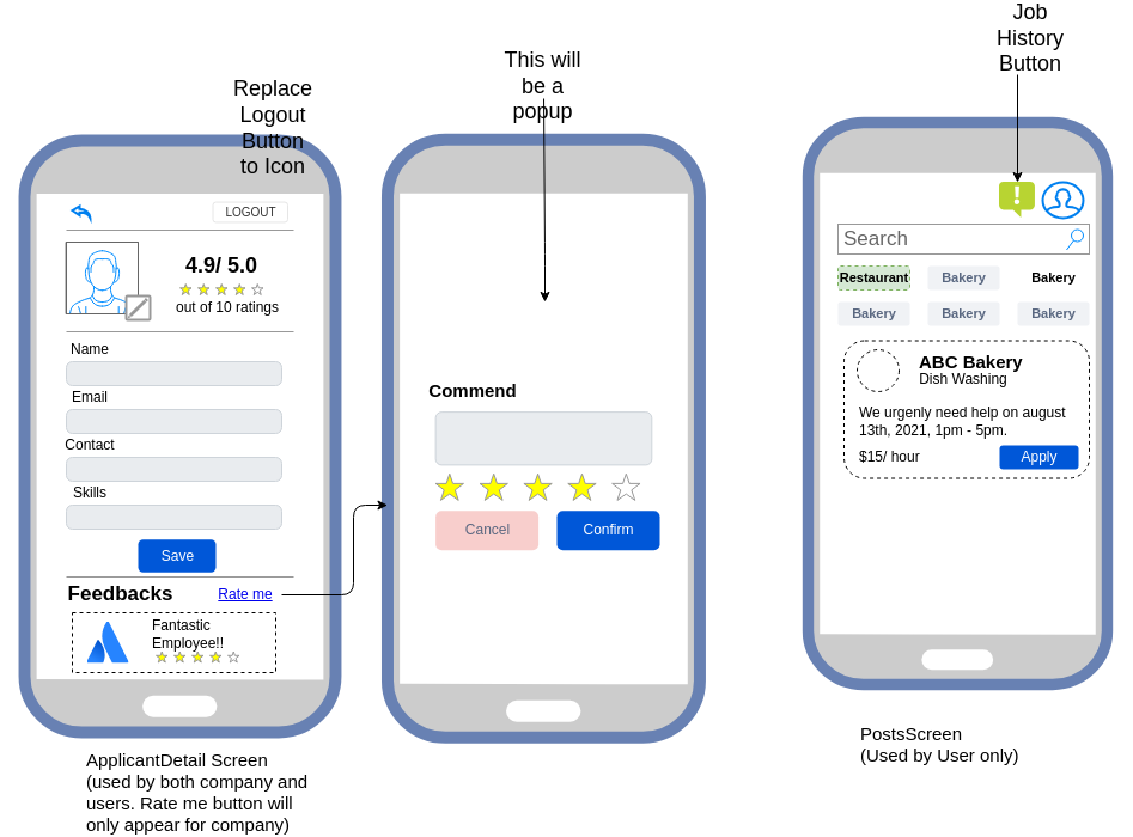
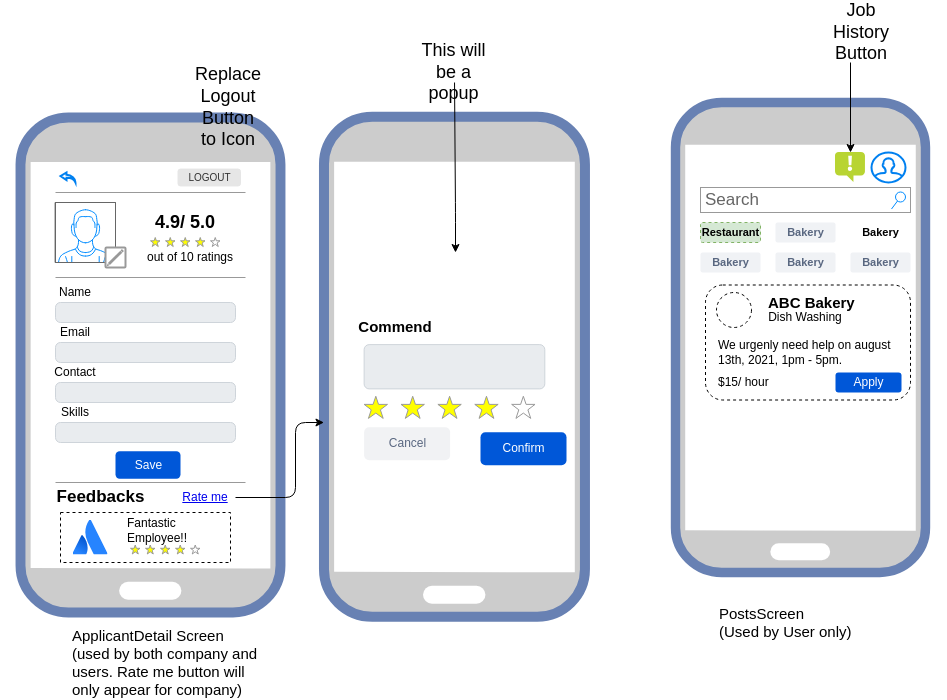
- <mxCell id="56" value="LOGOUT" style="rounded=1;html=1;shadow=0;dashed=0;whiteSpace=wrap;fontSize=10;fillColor=#ffffff;align=center;strokeColor=#E6E6E6;fontColor=#333333;" parent="1" vertex="1"><mxGeometry x="177.5" y="166.56" width="62.5" height="16.88" as="geometry" /></mxCell>
+ <mxCell id="56" value="LOGOUT" style="rounded=1;html=1;shadow=0;dashed=0;whiteSpace=wrap;fontSize=10;fillColor=#E6E6E6;align=center;strokeColor=#E6E6E6;fontColor=#333333;" parent="1" vertex="1"><mxGeometry x="177.5" y="166.56" width="62.5" height="16.88" as="geometry" /></mxCell>
- <mxCell id="32" value="Cancel" style="rounded=1;fillColor=#f8cecc;strokeColor=none;html=1;fontColor=#596780;align=center;verticalAlign=middle;fontStyle=0;fontSize=12;dashed=1;" parent="27" vertex="1"><mxGeometry x="-31.37" y="104.75" width="86" height="33" as="geometry" /></mxCell>
+ <mxCell id="32" value="Cancel" style="rounded=1;fillColor=#F1F2F4;strokeColor=none;html=1;fontColor=#596780;align=center;verticalAlign=middle;fontStyle=0;fontSize=12;dashed=1;" parent="27" vertex="1"><mxGeometry x="-31.37" y="104.75" width="86" height="33" as="geometry" /></mxCell>
- <mxCell id="31" value="Confirm" style="rounded=1;fillColor=#0057D8;strokeColor=none;html=1;fontColor=#ffffff;align=center;verticalAlign=middle;fontStyle=0;fontSize=12;dashed=1;" parent="27" vertex="1"><mxGeometry x="70" y="104.75" width="86" height="33" as="geometry" /></mxCell>
+ <mxCell id="31" value="Confirm" style="rounded=1;fillColor=#0057D8;strokeColor=none;html=1;fontColor=#ffffff;align=center;verticalAlign=middle;fontStyle=0;fontSize=12;dashed=1;" parent="27" vertex="1"><mxGeometry x="85" y="109.75" width="86" height="33" as="geometry" /></mxCell>
